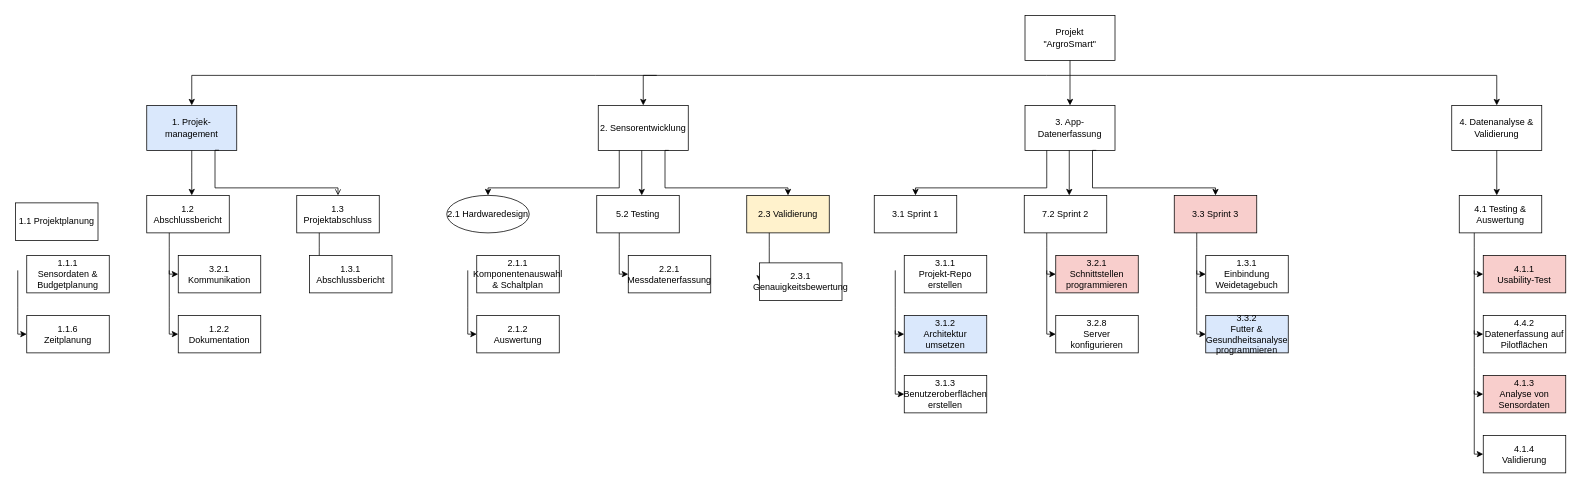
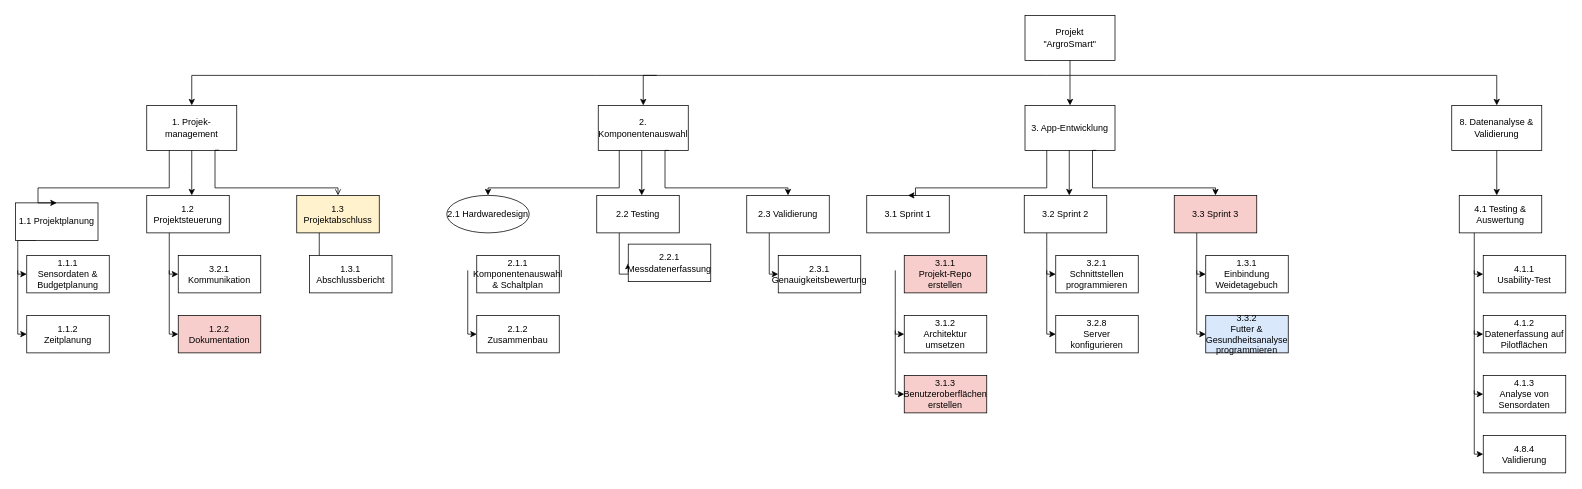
- <mxCell id="3" value="1. Projek-&lt;br&gt;management" style="rounded=0;whiteSpace=wrap;html=1;fillColor=#dae8fc;" vertex="1" parent="1"><mxGeometry x="195" y="140" width="120" height="60" as="geometry" /></mxCell>
+ <mxCell id="3" value="1. Projek-&lt;br&gt;management" style="rounded=0;whiteSpace=wrap;html=1;" vertex="1" parent="1"><mxGeometry x="195" y="140" width="120" height="60" as="geometry" /></mxCell>
- <mxCell id="4" value="2. Sensorentwicklung " style="rounded=0;whiteSpace=wrap;html=1;" vertex="1" parent="1"><mxGeometry x="797" y="140" width="120" height="60" as="geometry" /></mxCell>
+ <mxCell id="4" value="2. Komponentenauswahl " style="rounded=0;whiteSpace=wrap;html=1;" vertex="1" parent="1"><mxGeometry x="797" y="140" width="120" height="60" as="geometry" /></mxCell>
- <mxCell id="5" value="3. App-Datenerfassung" style="rounded=0;whiteSpace=wrap;html=1;" vertex="1" parent="1"><mxGeometry x="1366" y="140" width="120" height="60" as="geometry" /></mxCell>
+ <mxCell id="5" value="3. App-Entwicklung" style="rounded=0;whiteSpace=wrap;html=1;" vertex="1" parent="1"><mxGeometry x="1366" y="140" width="120" height="60" as="geometry" /></mxCell>
- <mxCell id="6" value="4. Datenanalyse &amp;amp; Validierung" style="rounded=0;whiteSpace=wrap;html=1;" vertex="1" parent="1"><mxGeometry x="1935" y="140" width="120" height="60" as="geometry" /></mxCell>
+ <mxCell id="6" value="8. Datenanalyse &amp;amp; Validierung" style="rounded=0;whiteSpace=wrap;html=1;" vertex="1" parent="1"><mxGeometry x="1935" y="140" width="120" height="60" as="geometry" /></mxCell>
+ <mxCell id="21" style="edgeStyle=orthogonalEdgeStyle;rounded=0;orthogonalLoop=1;jettySize=auto;html=1;exitX=0.25;exitY=1;exitDx=0;exitDy=0;entryX=0.5;entryY=0;entryDx=0;entryDy=0;" edge="1" parent="1" source="3" target="8"><mxGeometry relative="1" as="geometry"><mxPoint x="225" y="230" as="sourcePoint" /><mxPoint x="389" y="260" as="targetPoint" /><Array as="points"><mxPoint x="225" y="250" /><mxPoint x="50" y="250" /></Array></mxGeometry></mxCell>
- <mxCell id="9" value="1.2 Abschlussbericht" style="rounded=0;whiteSpace=wrap;html=1;" vertex="1" parent="1"><mxGeometry x="195" y="260" width="110" height="50" as="geometry" /></mxCell>
+ <mxCell id="9" value="1.2 Projektsteuerung" style="rounded=0;whiteSpace=wrap;html=1;" vertex="1" parent="1"><mxGeometry x="195" y="260" width="110" height="50" as="geometry" /></mxCell>
- <mxCell id="10" value="1.3 Projektabschluss" style="rounded=0;whiteSpace=wrap;html=1;" vertex="1" parent="1"><mxGeometry x="395" y="260" width="110" height="50" as="geometry" /></mxCell>
+ <mxCell id="10" value="1.3 Projektabschluss" style="rounded=0;whiteSpace=wrap;html=1;fillColor=#fff2cc;" vertex="1" parent="1"><mxGeometry x="395" y="260" width="110" height="50" as="geometry" /></mxCell>
- <mxCell id="24" value="5.2 Testing" style="rounded=0;whiteSpace=wrap;html=1;" vertex="1" parent="1"><mxGeometry x="795" y="260" width="110" height="50" as="geometry" /></mxCell>
+ <mxCell id="24" value="2.2 Testing" style="rounded=0;whiteSpace=wrap;html=1;" vertex="1" parent="1"><mxGeometry x="795" y="260" width="110" height="50" as="geometry" /></mxCell>
- <mxCell id="25" value="2.3 Validierung" style="rounded=0;whiteSpace=wrap;html=1;fillColor=#fff2cc;" vertex="1" parent="1"><mxGeometry x="995" y="260" width="110" height="50" as="geometry" /></mxCell>
+ <mxCell id="25" value="2.3 Validierung" style="rounded=0;whiteSpace=wrap;html=1;" vertex="1" parent="1"><mxGeometry x="995" y="260" width="110" height="50" as="geometry" /></mxCell>
- <mxCell id="36" value="3.1 Sprint 1" style="rounded=0;whiteSpace=wrap;html=1;" vertex="1" parent="1"><mxGeometry x="1165" y="260" width="110" height="50" as="geometry" /></mxCell>
+ <mxCell id="36" value="3.1 Sprint 1" style="rounded=0;whiteSpace=wrap;html=1;" vertex="1" parent="1"><mxGeometry x="1155" y="260" width="110" height="50" as="geometry" /></mxCell>
- <mxCell id="37" value="7.2 Sprint 2" style="rounded=0;whiteSpace=wrap;html=1;" vertex="1" parent="1"><mxGeometry x="1365" y="260" width="110" height="50" as="geometry" /></mxCell>
+ <mxCell id="37" value="3.2 Sprint 2" style="rounded=0;whiteSpace=wrap;html=1;" vertex="1" parent="1"><mxGeometry x="1365" y="260" width="110" height="50" as="geometry" /></mxCell>
+ <mxCell id="7" style="edgeStyle=orthogonalEdgeStyle;rounded=0;orthogonalLoop=1;jettySize=auto;html=1;exitX=0.25;exitY=1;exitDx=0;exitDy=0;entryX=0;entryY=0.5;entryDx=0;entryDy=0;" edge="1" parent="1" source="8" target="11"><mxGeometry relative="1" as="geometry"><Array as="points"><mxPoint x="23" y="330" /><mxPoint x="23" y="330" /><mxPoint x="23" y="365" /></Array></mxGeometry></mxCell>
- <mxCell id="30" value="2.2.1 Messdatenerfassung" style="rounded=0;whiteSpace=wrap;html=1;" vertex="1" parent="1"><mxGeometry x="837" y="340" width="110" height="50" as="geometry" /></mxCell>
+ <mxCell id="30" value="2.2.1 Messdatenerfassung" style="rounded=0;whiteSpace=wrap;html=1;" vertex="1" parent="1"><mxGeometry x="837" y="325" width="110" height="50" as="geometry" /></mxCell>
- <mxCell id="39" value="3.1.1 &lt;br&gt;Projekt-Repo erstellen" style="rounded=0;whiteSpace=wrap;html=1;" vertex="1" parent="1"><mxGeometry x="1205" y="340" width="110" height="50" as="geometry" /></mxCell>
+ <mxCell id="39" value="3.1.1 &lt;br&gt;Projekt-Repo erstellen" style="rounded=0;whiteSpace=wrap;html=1;fillColor=#f8cecc;" vertex="1" parent="1"><mxGeometry x="1205" y="340" width="110" height="50" as="geometry" /></mxCell>
- <mxCell id="43" value="3.2.1 &lt;br&gt;Schnittstellen programmieren " style="rounded=0;whiteSpace=wrap;html=1;fillColor=#f8cecc;" vertex="1" parent="1"><mxGeometry x="1407" y="340" width="110" height="50" as="geometry" /></mxCell>
+ <mxCell id="43" value="3.2.1 &lt;br&gt;Schnittstellen programmieren " style="rounded=0;whiteSpace=wrap;html=1;" vertex="1" parent="1"><mxGeometry x="1407" y="340" width="110" height="50" as="geometry" /></mxCell>
- <mxCell id="57" value="4.1.1&lt;br&gt;Usability-Test" style="rounded=0;whiteSpace=wrap;html=1;fillColor=#f8cecc;" vertex="1" parent="1"><mxGeometry x="1977" y="340" width="110" height="50" as="geometry" /></mxCell>
+ <mxCell id="57" value="4.1.1&lt;br&gt;Usability-Test" style="rounded=0;whiteSpace=wrap;html=1;" vertex="1" parent="1"><mxGeometry x="1977" y="340" width="110" height="50" as="geometry" /></mxCell>
- <mxCell id="32" value="2.3.1 Genauigkeitsbewertung" style="rounded=0;whiteSpace=wrap;html=1;" vertex="1" parent="1"><mxGeometry x="1012" y="350" width="110" height="50" as="geometry" /></mxCell>
+ <mxCell id="32" value="2.3.1 Genauigkeitsbewertung" style="rounded=0;whiteSpace=wrap;html=1;" vertex="1" parent="1"><mxGeometry x="1037" y="340" width="110" height="50" as="geometry" /></mxCell>
- <mxCell id="12" value="1.1.6 &lt;br&gt;Zeitplanung" style="rounded=0;whiteSpace=wrap;html=1;" vertex="1" parent="1"><mxGeometry x="35" y="420" width="110" height="50" as="geometry" /></mxCell>
+ <mxCell id="12" value="1.1.2 &lt;br&gt;Zeitplanung" style="rounded=0;whiteSpace=wrap;html=1;" vertex="1" parent="1"><mxGeometry x="35" y="420" width="110" height="50" as="geometry" /></mxCell>
- <mxCell id="16" value="1.2.2 &lt;br&gt;Dokumentation" style="rounded=0;whiteSpace=wrap;html=1;" vertex="1" parent="1"><mxGeometry x="237" y="420" width="110" height="50" as="geometry" /></mxCell>
+ <mxCell id="16" value="1.2.2 &lt;br&gt;Dokumentation" style="rounded=0;whiteSpace=wrap;html=1;fillColor=#f8cecc;" vertex="1" parent="1"><mxGeometry x="237" y="420" width="110" height="50" as="geometry" /></mxCell>
- <mxCell id="27" value="2.1.2 &lt;br&gt;Auswertung" style="rounded=0;whiteSpace=wrap;html=1;" vertex="1" parent="1"><mxGeometry x="635" y="420" width="110" height="50" as="geometry" /></mxCell>
+ <mxCell id="27" value="2.1.2 &lt;br&gt;Zusammenbau" style="rounded=0;whiteSpace=wrap;html=1;" vertex="1" parent="1"><mxGeometry x="635" y="420" width="110" height="50" as="geometry" /></mxCell>
- <mxCell id="40" value="3.1.2 &lt;br&gt;Architektur umsetzen" style="rounded=0;whiteSpace=wrap;html=1;fillColor=#dae8fc;" vertex="1" parent="1"><mxGeometry x="1205" y="420" width="110" height="50" as="geometry" /></mxCell>
+ <mxCell id="40" value="3.1.2 &lt;br&gt;Architektur umsetzen" style="rounded=0;whiteSpace=wrap;html=1;" vertex="1" parent="1"><mxGeometry x="1205" y="420" width="110" height="50" as="geometry" /></mxCell>
- <mxCell id="59" value="4.4.2&lt;br&gt;Datenerfassung auf Pilotflächen" style="rounded=0;whiteSpace=wrap;html=1;" vertex="1" parent="1"><mxGeometry x="1977" y="420" width="110" height="50" as="geometry" /></mxCell>
+ <mxCell id="59" value="4.1.2&lt;br&gt;Datenerfassung auf Pilotflächen" style="rounded=0;whiteSpace=wrap;html=1;" vertex="1" parent="1"><mxGeometry x="1977" y="420" width="110" height="50" as="geometry" /></mxCell>
- <mxCell id="49" value="3.1.3&lt;br&gt;Benutzeroberflächen erstellen" style="rounded=0;whiteSpace=wrap;html=1;" vertex="1" parent="1"><mxGeometry x="1205" y="500" width="110" height="50" as="geometry" /></mxCell>
+ <mxCell id="49" value="3.1.3&lt;br&gt;Benutzeroberflächen erstellen" style="rounded=0;whiteSpace=wrap;html=1;fillColor=#f8cecc;" vertex="1" parent="1"><mxGeometry x="1205" y="500" width="110" height="50" as="geometry" /></mxCell>
- <mxCell id="61" value="4.1.3&lt;br&gt;Analyse von Sensordaten" style="rounded=0;whiteSpace=wrap;html=1;fillColor=#f8cecc;" vertex="1" parent="1"><mxGeometry x="1977" y="500" width="110" height="50" as="geometry" /></mxCell>
+ <mxCell id="61" value="4.1.3&lt;br&gt;Analyse von Sensordaten" style="rounded=0;whiteSpace=wrap;html=1;" vertex="1" parent="1"><mxGeometry x="1977" y="500" width="110" height="50" as="geometry" /></mxCell>
- <mxCell id="62" value="4.1.4&lt;br&gt;Validierung " style="rounded=0;whiteSpace=wrap;html=1;" vertex="1" parent="1"><mxGeometry x="1977" y="580" width="110" height="50" as="geometry" /></mxCell>
+ <mxCell id="62" value="4.8.4&lt;br&gt;Validierung " style="rounded=0;whiteSpace=wrap;html=1;" vertex="1" parent="1"><mxGeometry x="1977" y="580" width="110" height="50" as="geometry" /></mxCell>
